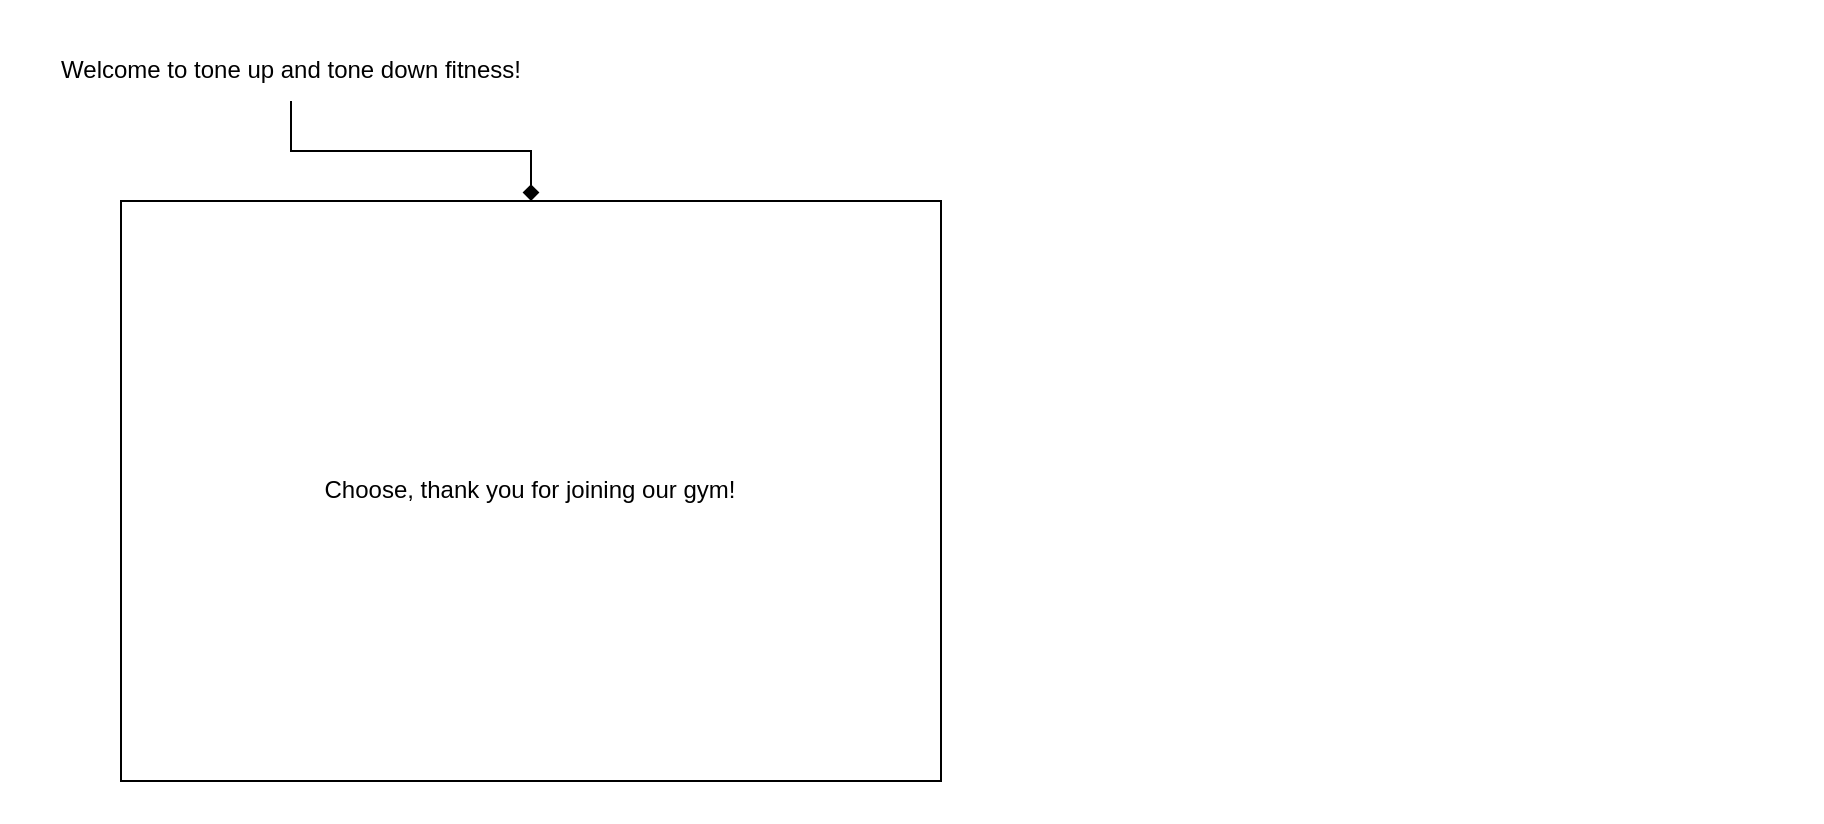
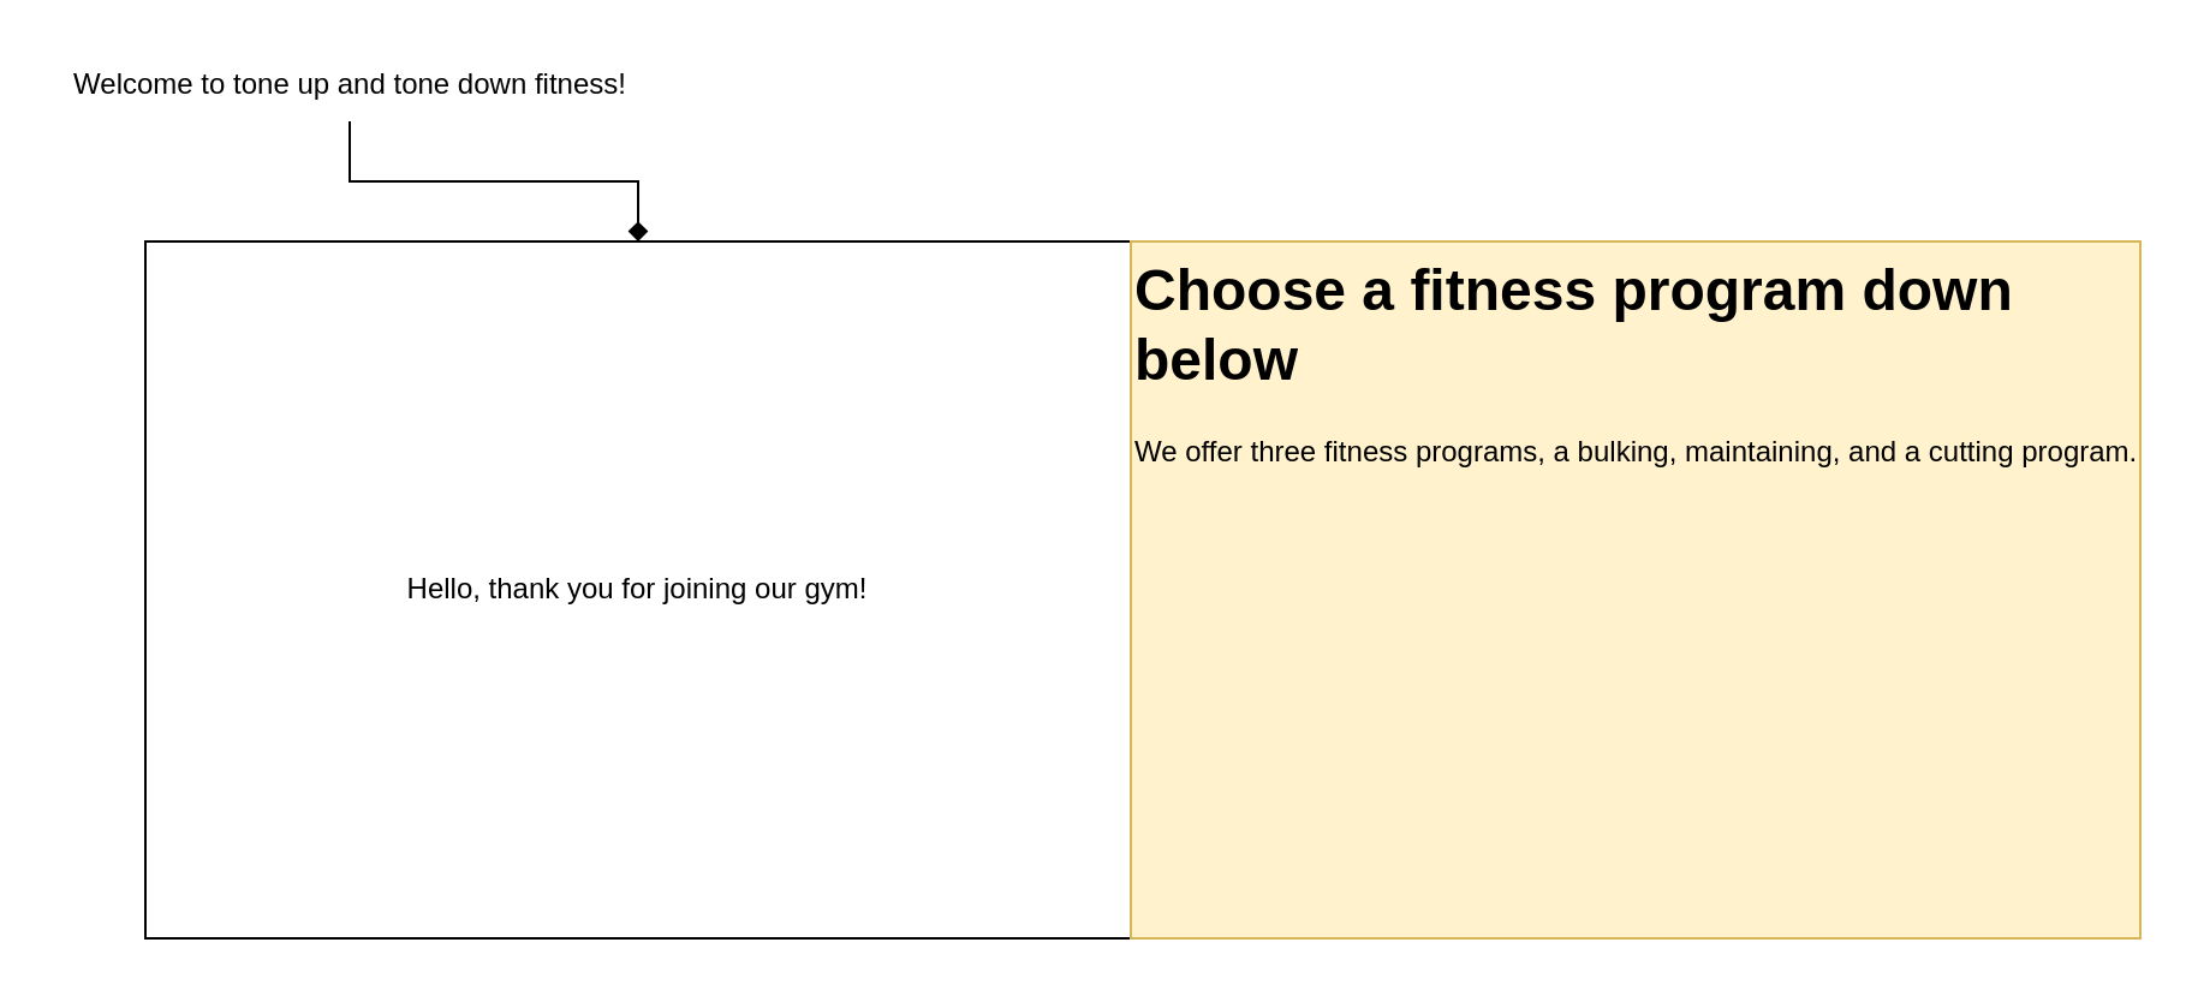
- <mxCell id="4" value="Choose, thank you for joining our gym!" style="rounded=0;whiteSpace=wrap;html=1;" vertex="1" parent="1"><mxGeometry y="100" width="410" height="290" as="geometry" x="60" /></mxCell>
+ <mxCell id="4" value="Hello, thank you for joining our gym!" style="rounded=0;whiteSpace=wrap;html=1;" vertex="1" parent="1"><mxGeometry y="100" width="410" height="290" as="geometry" x="60" /></mxCell>
+ <mxCell id="5" value="&lt;h1 style=&quot;margin-top: 0px;&quot;&gt;Choose a fitness program down below&lt;/h1&gt;&lt;p&gt;We offer three fitness programs, a bulking, maintaining, and a cutting program.&lt;/p&gt;" style="text;html=1;whiteSpace=wrap;overflow=hidden;rounded=0;fillColor=#fff2cc;strokeColor=#d6b656;" vertex="1" parent="1"><mxGeometry x="470" y="100" width="420" height="290" as="geometry" /></mxCell>
